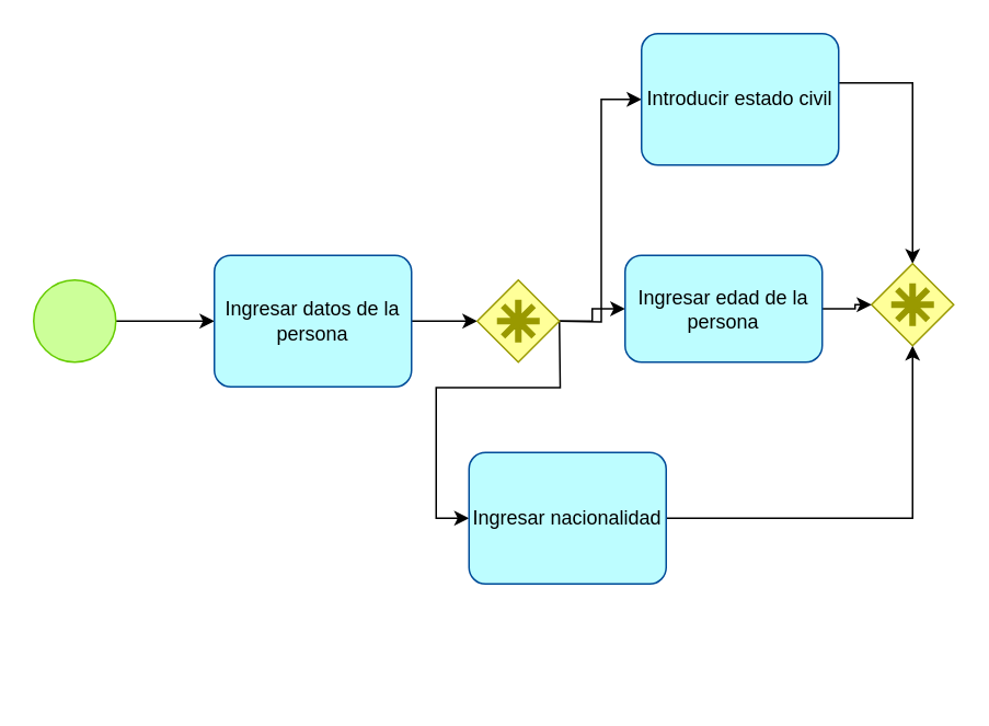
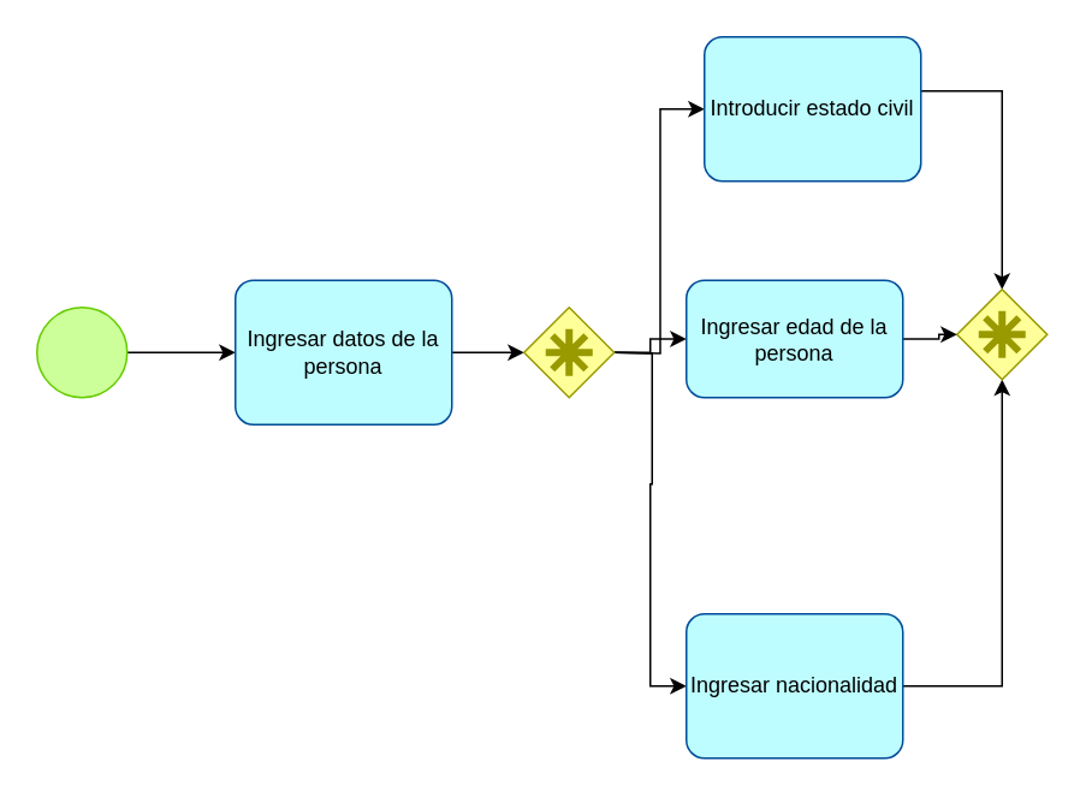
- <mxCell id="9" value="Ingresar nacionalidad" style="points=[[0.25,0,0],[0.5,0,0],[0.75,0,0],[1,0.25,0],[1,0.5,0],[1,0.75,0],[0.75,1,0],[0.5,1,0],[0.25,1,0],[0,0.75,0],[0,0.5,0],[0,0.25,0]];shape=mxgraph.bpmn.task;whiteSpace=wrap;rectStyle=rounded;size=10;html=1;taskMarker=abstract;strokeColor=#004C99;fillColor=#BDFDFF;" vertex="1" parent="1"><mxGeometry x="285" y="275" width="120" height="80" as="geometry" /></mxCell>
+ <mxCell id="9" value="Ingresar nacionalidad" style="points=[[0.25,0,0],[0.5,0,0],[0.75,0,0],[1,0.25,0],[1,0.5,0],[1,0.75,0],[0.75,1,0],[0.5,1,0],[0.25,1,0],[0,0.75,0],[0,0.5,0],[0,0.25,0]];shape=mxgraph.bpmn.task;whiteSpace=wrap;rectStyle=rounded;size=10;html=1;taskMarker=abstract;strokeColor=#004C99;fillColor=#BDFDFF;" vertex="1" parent="1"><mxGeometry x="380" y="340" width="120" height="80" as="geometry" /></mxCell>
